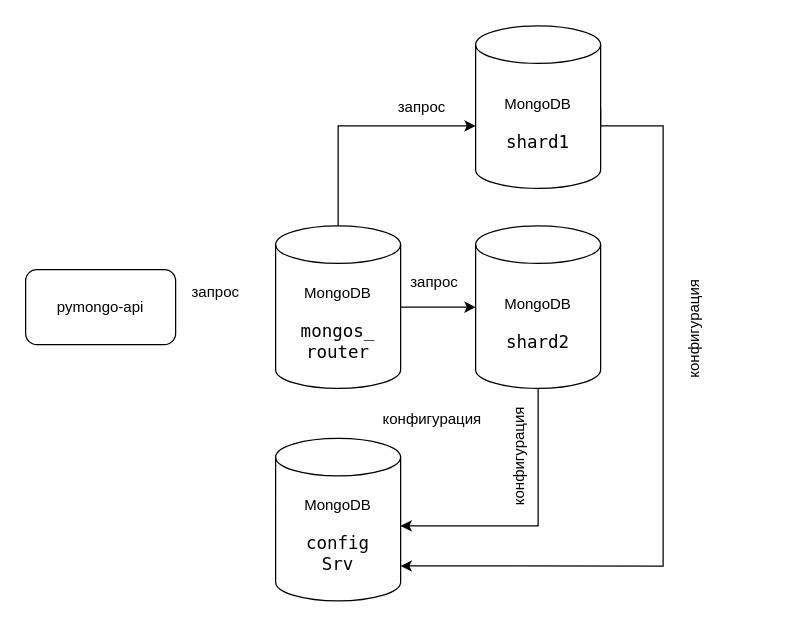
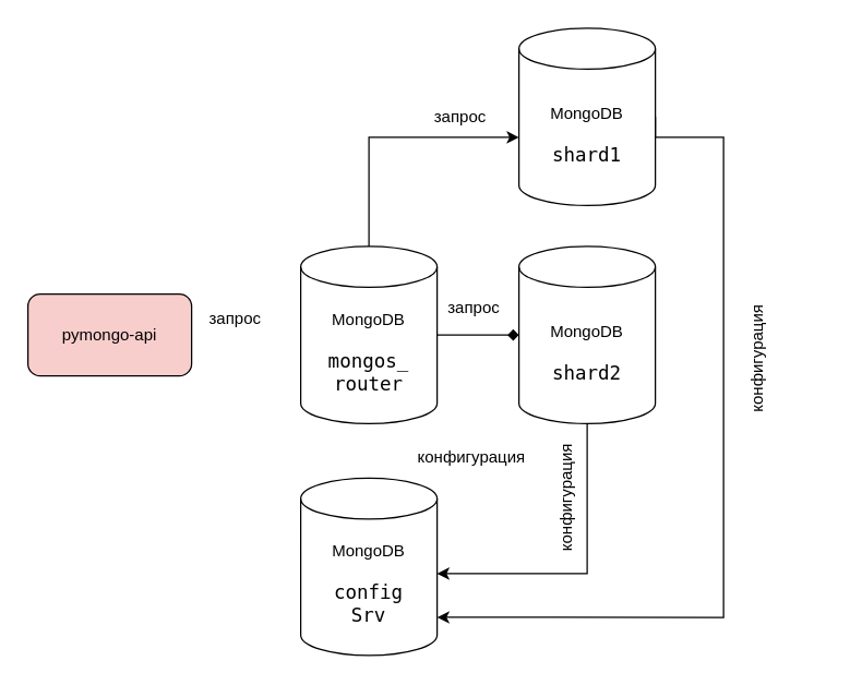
- <mxCell id="3" value="pymongo-api" style="rounded=1;whiteSpace=wrap;html=1;" parent="1" vertex="1"><mxGeometry x="20" y="215" width="120" height="60" as="geometry" /></mxCell>
+ <mxCell id="3" value="pymongo-api" style="rounded=1;whiteSpace=wrap;html=1;fillColor=#f8cecc;" parent="1" vertex="1"><mxGeometry x="20" y="215" width="120" height="60" as="geometry" /></mxCell>
- <mxCell id="8" style="edgeStyle=orthogonalEdgeStyle;rounded=0;orthogonalLoop=1;jettySize=auto;html=1;entryX=0;entryY=0.5;entryDx=0;entryDy=0;entryPerimeter=0;" parent="1" source="2" target="4" edge="1"><mxGeometry relative="1" as="geometry" /></mxCell>
+ <mxCell id="8" style="edgeStyle=orthogonalEdgeStyle;rounded=0;orthogonalLoop=1;jettySize=auto;html=1;entryX=0;entryY=0.5;entryDx=0;entryDy=0;entryPerimeter=0;endArrow=diamond;" parent="1" source="2" target="4" edge="1"><mxGeometry relative="1" as="geometry" /></mxCell>
